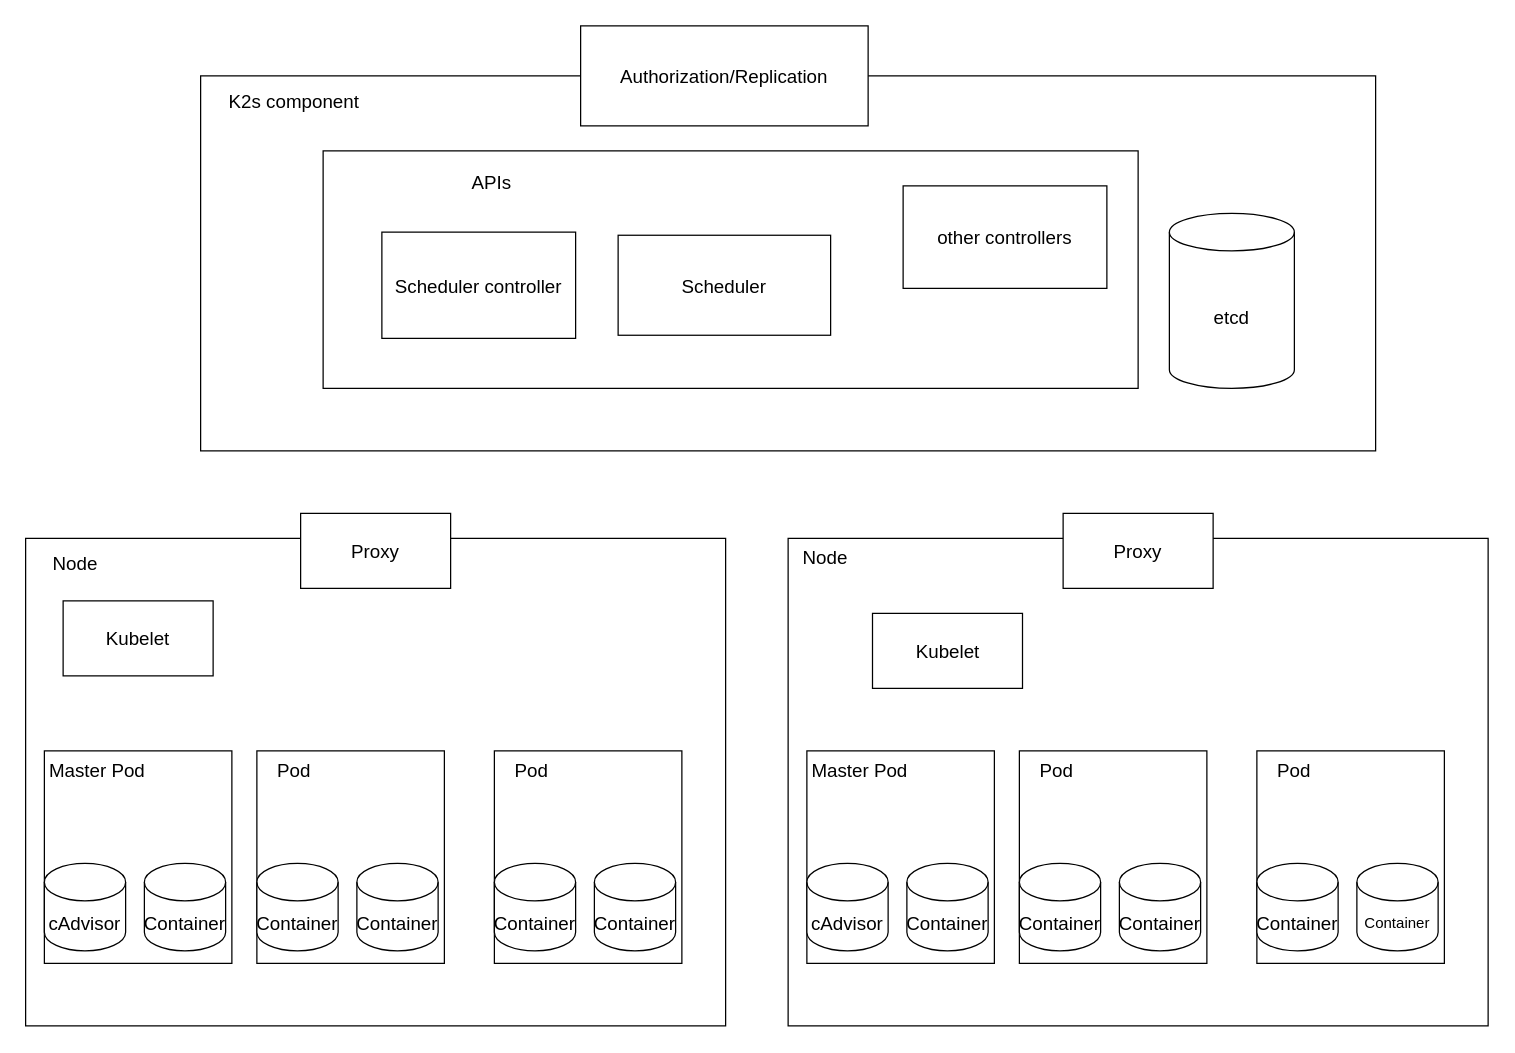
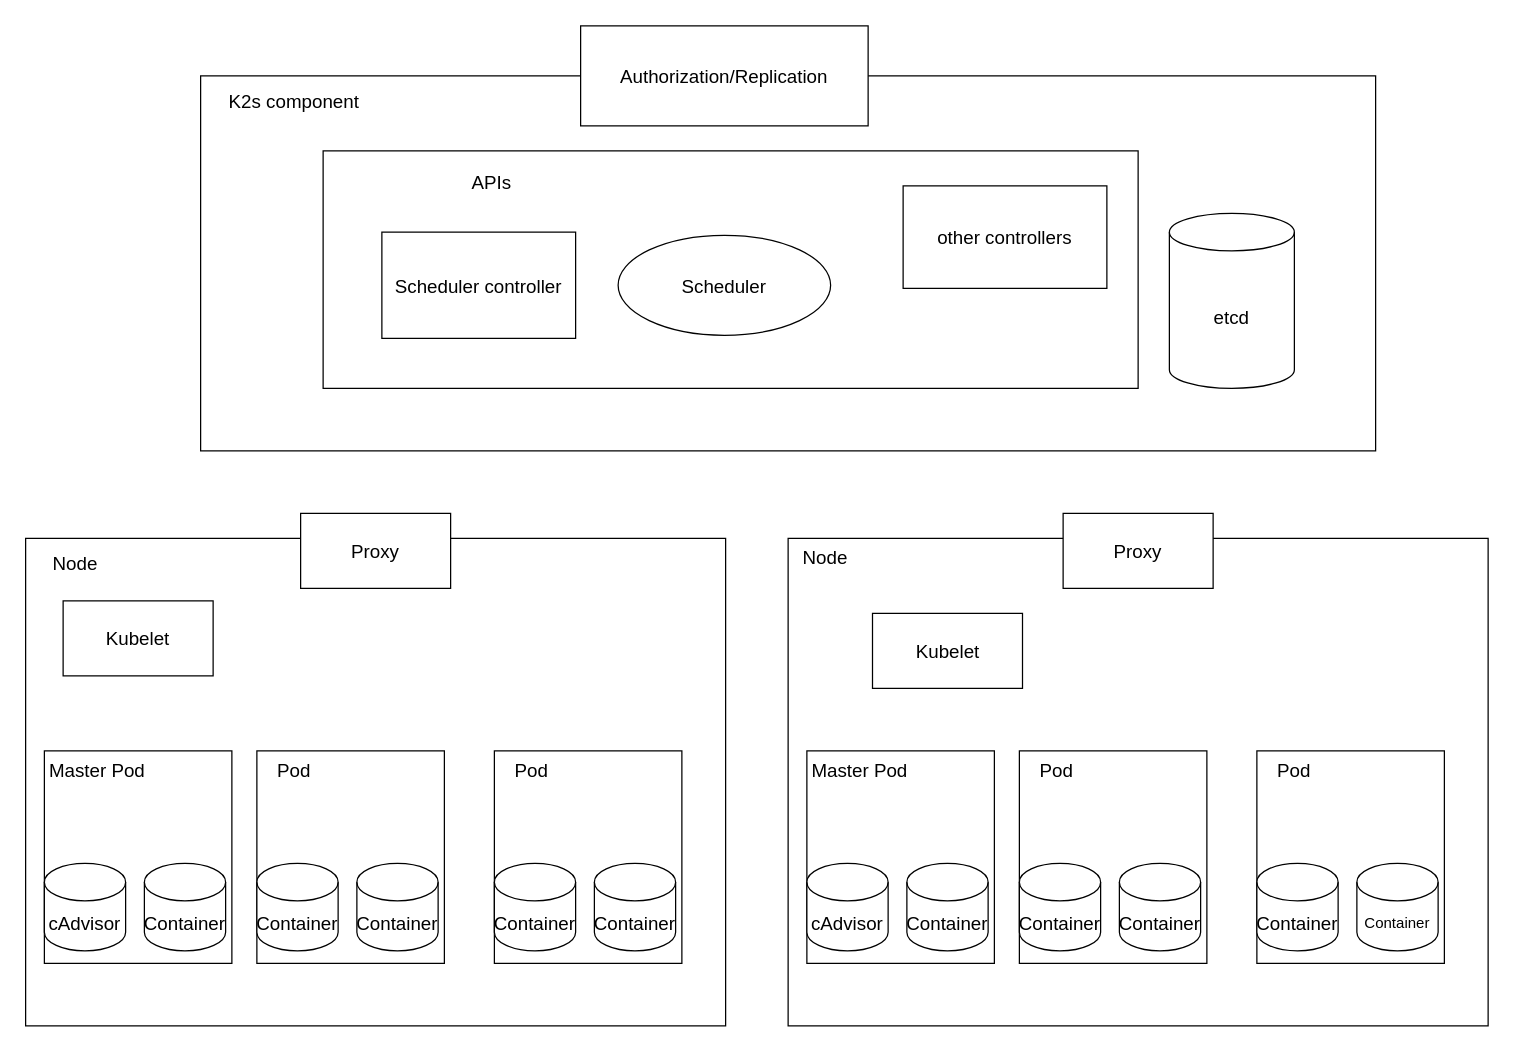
- <mxCell id="39" value="Scheduler" style="rounded=0;whiteSpace=wrap;html=1;fontSize=15;" vertex="1" parent="1"><mxGeometry x="494" y="187.5" width="170" height="80" as="geometry" /></mxCell>
+ <mxCell id="39" value="Scheduler" style="ellipse;whiteSpace=wrap;html=1;fontSize=15;" vertex="1" parent="1"><mxGeometry x="494" y="187.5" width="170" height="80" as="geometry" /></mxCell>
